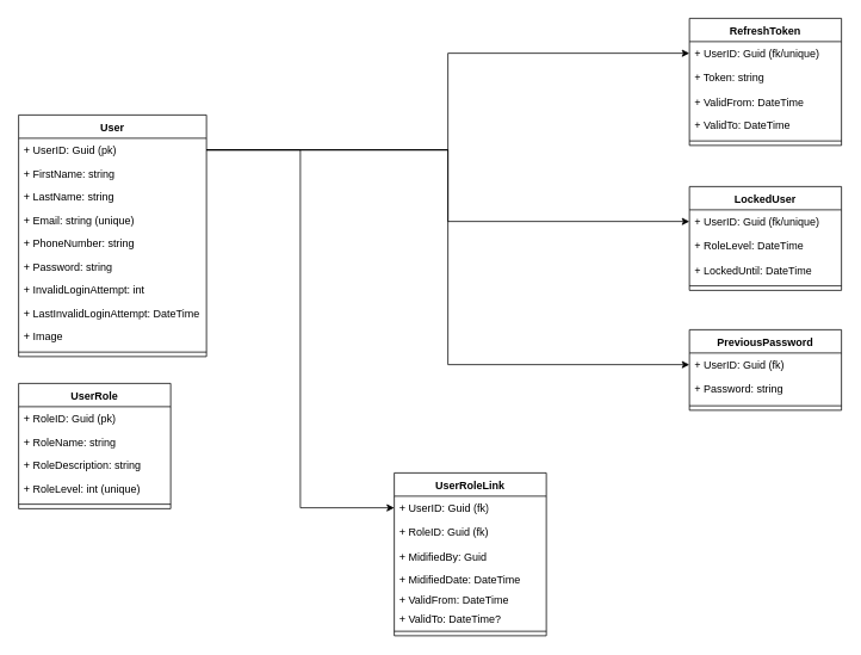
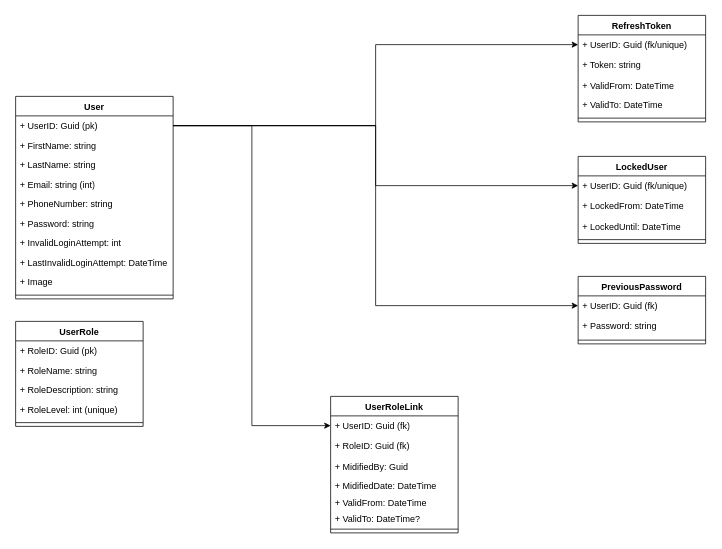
- <mxCell id="6" value="+ Email: string (unique)" style="text;strokeColor=none;fillColor=none;align=left;verticalAlign=top;spacingLeft=4;spacingRight=4;overflow=hidden;rotatable=0;points=[[0,0.5],[1,0.5]];portConstraint=eastwest;whiteSpace=wrap;html=1;" parent="2" vertex="1"><mxGeometry y="104" width="210" height="26" as="geometry" /></mxCell>
+ <mxCell id="6" value="+ Email: string (int)" style="text;strokeColor=none;fillColor=none;align=left;verticalAlign=top;spacingLeft=4;spacingRight=4;overflow=hidden;rotatable=0;points=[[0,0.5],[1,0.5]];portConstraint=eastwest;whiteSpace=wrap;html=1;" parent="2" vertex="1"><mxGeometry y="104" width="210" height="26" as="geometry" /></mxCell>
- <mxCell id="37" value="+ RoleLevel: DateTime" style="text;strokeColor=none;fillColor=none;align=left;verticalAlign=top;spacingLeft=4;spacingRight=4;overflow=hidden;rotatable=0;points=[[0,0.5],[1,0.5]];portConstraint=eastwest;whiteSpace=wrap;html=1;" parent="35" vertex="1"><mxGeometry y="52" width="170" height="28" as="geometry" /></mxCell>
+ <mxCell id="37" value="+ LockedFrom: DateTime" style="text;strokeColor=none;fillColor=none;align=left;verticalAlign=top;spacingLeft=4;spacingRight=4;overflow=hidden;rotatable=0;points=[[0,0.5],[1,0.5]];portConstraint=eastwest;whiteSpace=wrap;html=1;" parent="35" vertex="1"><mxGeometry y="52" width="170" height="28" as="geometry" /></mxCell>
